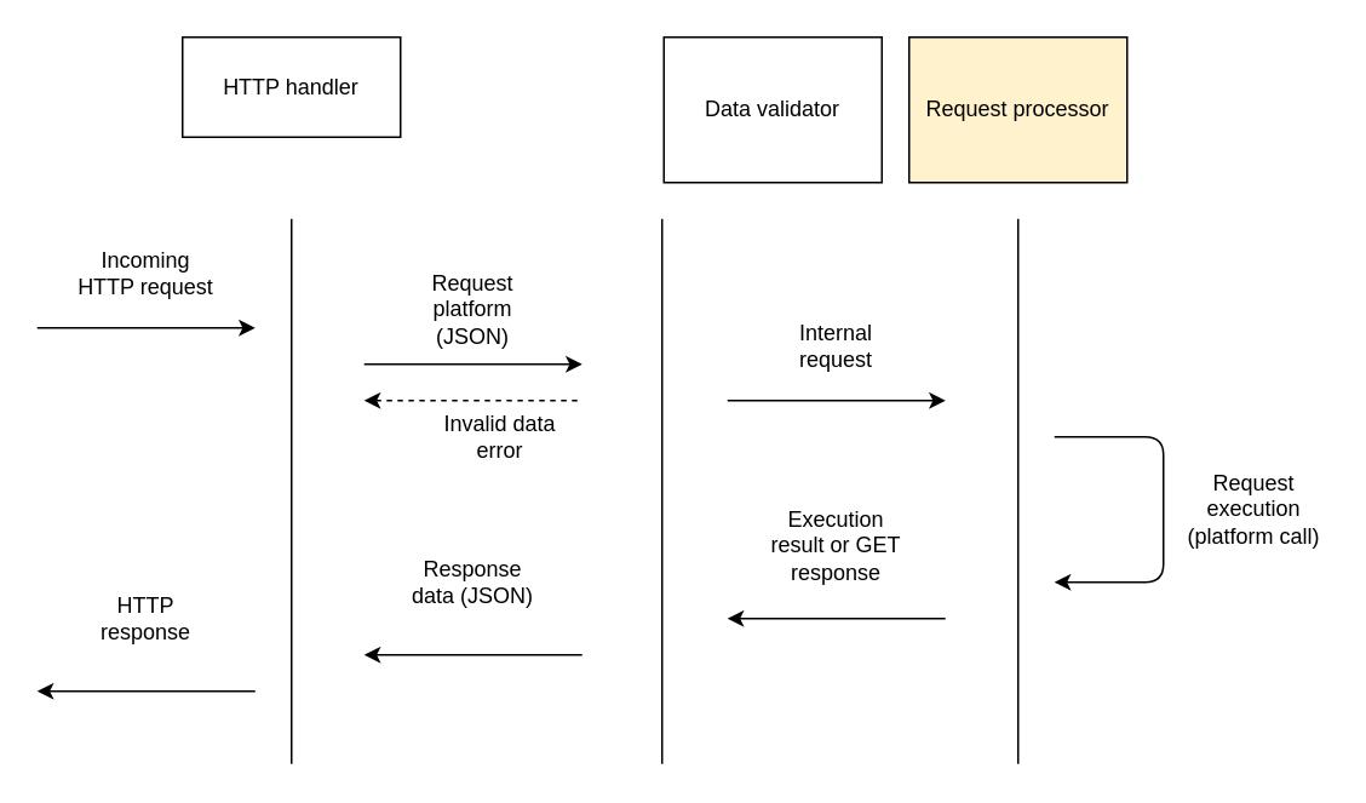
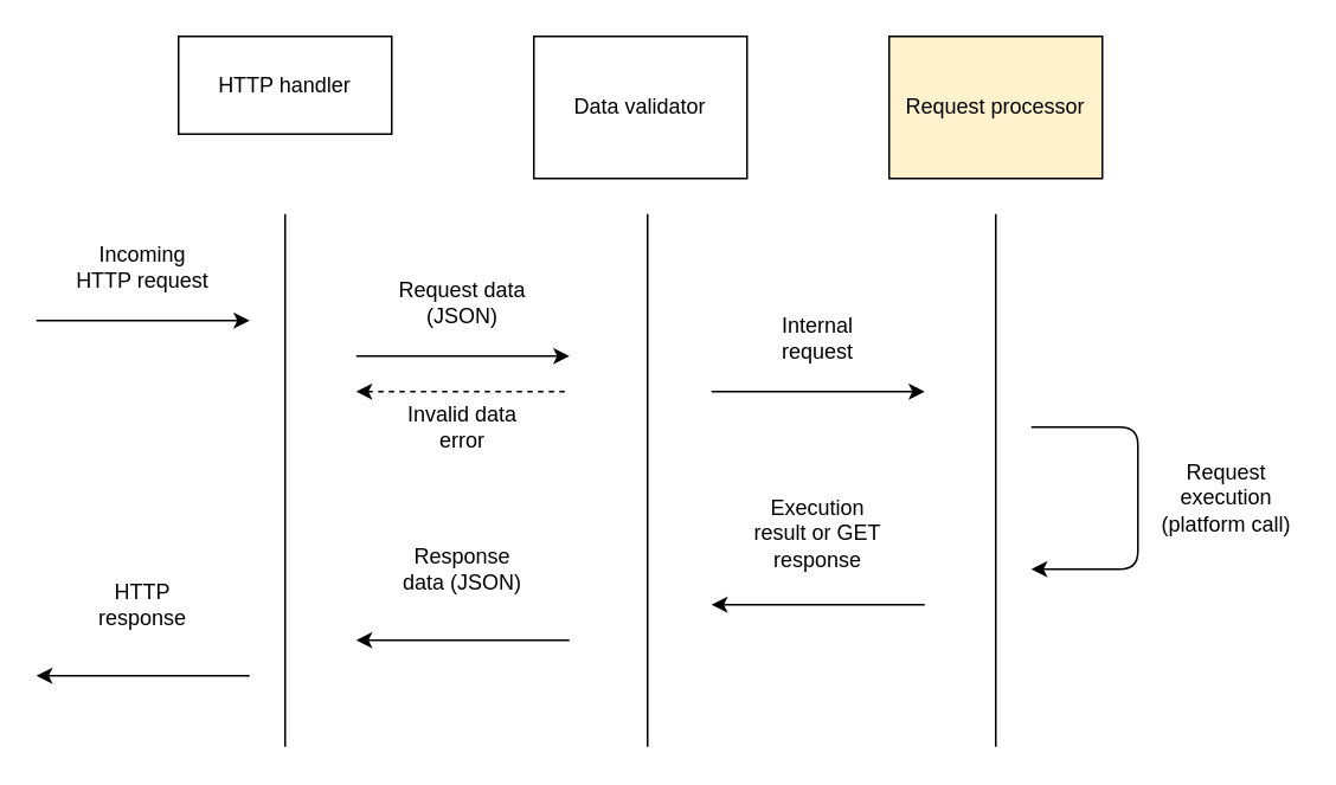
- <mxCell id="6" value="Data validator" style="rounded=0;whiteSpace=wrap;html=1;" vertex="1" parent="1"><mxGeometry x="365" y="20" width="120" height="80" as="geometry" /></mxCell>
+ <mxCell id="6" value="Data validator" style="rounded=0;whiteSpace=wrap;html=1;" vertex="1" parent="1"><mxGeometry x="300" y="20" width="120" height="80" as="geometry" /></mxCell>
- <mxCell id="8" value="Request platform (JSON)" style="text;html=1;strokeColor=none;fillColor=none;align=center;verticalAlign=middle;whiteSpace=wrap;rounded=0;" vertex="1" parent="1"><mxGeometry x="220" y="150" width="80" height="40" as="geometry" /></mxCell>
+ <mxCell id="8" value="Request data (JSON)" style="text;html=1;strokeColor=none;fillColor=none;align=center;verticalAlign=middle;whiteSpace=wrap;rounded=0;" vertex="1" parent="1"><mxGeometry x="220" y="150" width="80" height="40" as="geometry" /></mxCell>
- <mxCell id="15" value="Invalid data error" style="text;html=1;strokeColor=none;fillColor=none;align=center;verticalAlign=middle;whiteSpace=wrap;rounded=0;" vertex="1" parent="1"><mxGeometry x="235" y="220" width="80" height="40" as="geometry" /></mxCell>
+ <mxCell id="15" value="Invalid data error" style="text;html=1;strokeColor=none;fillColor=none;align=center;verticalAlign=middle;whiteSpace=wrap;rounded=0;" vertex="1" parent="1"><mxGeometry x="220" y="220" width="80" height="40" as="geometry" /></mxCell>
